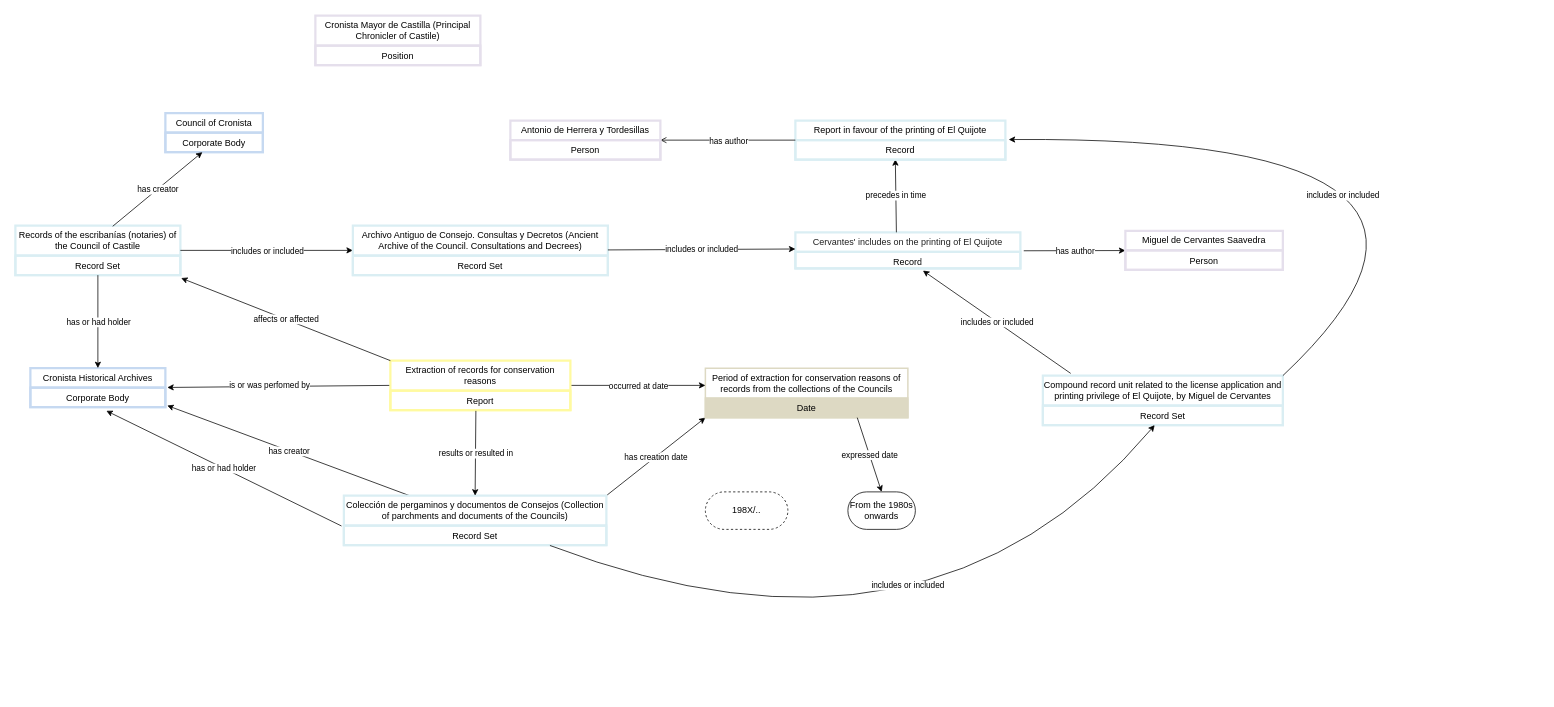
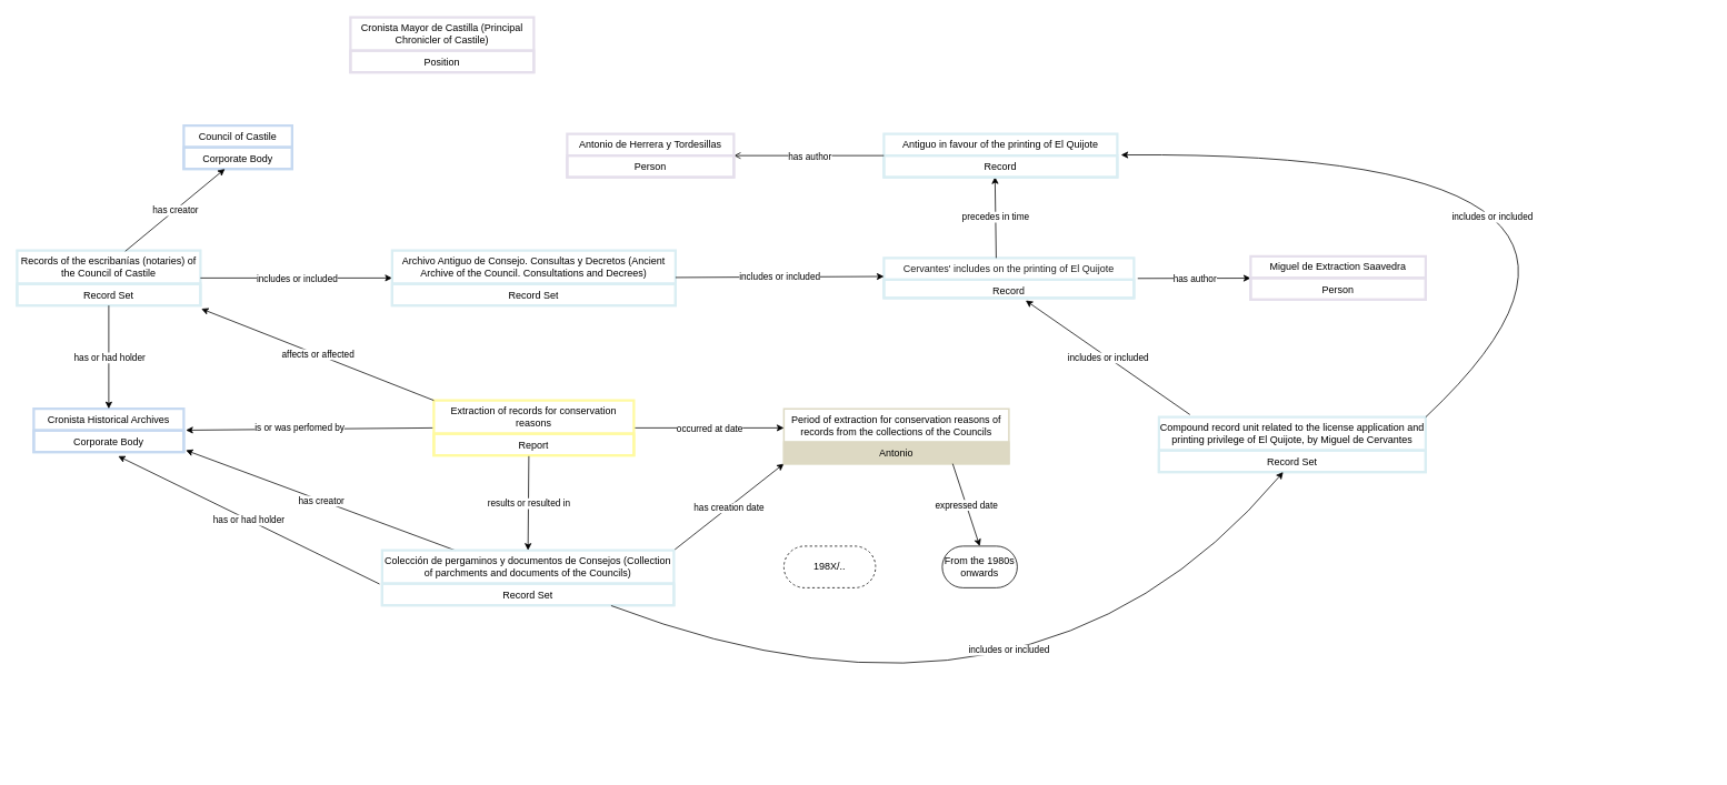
- <mxCell id="44" value="Council of Cronista" style="swimlane;fontStyle=0;childLayout=stackLayout;horizontal=1;startSize=26;strokeColor=#C6D9F1;strokeWidth=3;fillColor=none;horizontalStack=0;resizeParent=1;resizeParentMax=0;resizeLast=0;collapsible=1;marginBottom=0;whiteSpace=wrap;html=1;" parent="1" vertex="1"><mxGeometry x="220" y="150" width="130" height="52" as="geometry" /></mxCell>
+ <mxCell id="44" value="Council of Castile" style="swimlane;fontStyle=0;childLayout=stackLayout;horizontal=1;startSize=26;strokeColor=#C6D9F1;strokeWidth=3;fillColor=none;horizontalStack=0;resizeParent=1;resizeParentMax=0;resizeLast=0;collapsible=1;marginBottom=0;whiteSpace=wrap;html=1;" parent="1" vertex="1"><mxGeometry x="220" y="150" width="130" height="52" as="geometry" /></mxCell>
- <mxCell id="10" value="Report in favour of the printing of El Quijote" style="swimlane;fontStyle=0;childLayout=stackLayout;horizontal=1;startSize=26;strokeColor=#DAEEF3;strokeWidth=3;fillColor=none;horizontalStack=0;resizeParent=1;resizeParentMax=0;resizeLast=0;collapsible=1;marginBottom=0;whiteSpace=wrap;html=1;" parent="1" vertex="1"><mxGeometry x="1060" y="160" width="280" height="52" as="geometry" /></mxCell>
+ <mxCell id="10" value="Antiguo in favour of the printing of El Quijote" style="swimlane;fontStyle=0;childLayout=stackLayout;horizontal=1;startSize=26;strokeColor=#DAEEF3;strokeWidth=3;fillColor=none;horizontalStack=0;resizeParent=1;resizeParentMax=0;resizeLast=0;collapsible=1;marginBottom=0;whiteSpace=wrap;html=1;" parent="1" vertex="1"><mxGeometry x="1060" y="160" width="280" height="52" as="geometry" /></mxCell>
- <mxCell id="6" value="Miguel de Cervantes Saavedra" style="swimlane;fontStyle=0;childLayout=stackLayout;horizontal=1;startSize=26;strokeColor=#E5DFEC;strokeWidth=3;fillColor=none;horizontalStack=0;resizeParent=1;resizeParentMax=0;resizeLast=0;collapsible=1;marginBottom=0;whiteSpace=wrap;html=1;" parent="1" vertex="1"><mxGeometry x="1500" y="307" width="210" height="52" as="geometry" /></mxCell>
+ <mxCell id="6" value="Miguel de Extraction Saavedra" style="swimlane;fontStyle=0;childLayout=stackLayout;horizontal=1;startSize=26;strokeColor=#E5DFEC;strokeWidth=3;fillColor=none;horizontalStack=0;resizeParent=1;resizeParentMax=0;resizeLast=0;collapsible=1;marginBottom=0;whiteSpace=wrap;html=1;" parent="1" vertex="1"><mxGeometry x="1500" y="307" width="210" height="52" as="geometry" /></mxCell>
- <mxCell id="23" value="Date" style="text;strokeColor=#DDD9C3;strokeWidth=2;fillColor=#DDD9C3;align=center;verticalAlign=top;spacingLeft=4;spacingRight=4;overflow=hidden;rotatable=0;points=[[0,0.5],[1,0.5]];portConstraint=eastwest;whiteSpace=wrap;html=1;" parent="22" vertex="1"><mxGeometry y="40" width="270" height="26" as="geometry" /></mxCell>
+ <mxCell id="23" value="Antonio" style="text;strokeColor=#DDD9C3;strokeWidth=2;fillColor=#DDD9C3;align=center;verticalAlign=top;spacingLeft=4;spacingRight=4;overflow=hidden;rotatable=0;points=[[0,0.5],[1,0.5]];portConstraint=eastwest;whiteSpace=wrap;html=1;" parent="22" vertex="1"><mxGeometry y="40" width="270" height="26" as="geometry" /></mxCell>
